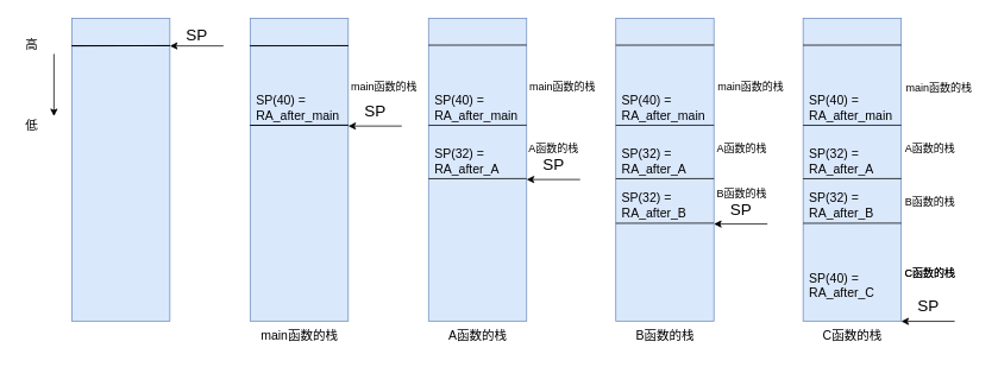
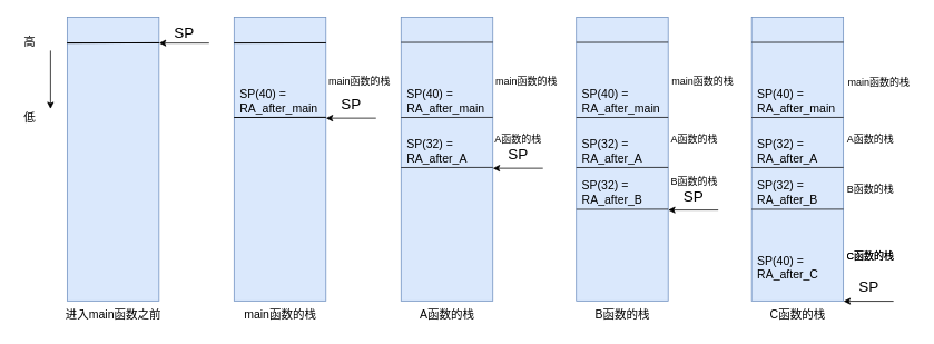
+ <mxCell id="8" value="&lt;font style=&quot;font-size: 14px;&quot;&gt;进入main函数之前&lt;/font&gt;" style="text;html=1;resizable=0;autosize=1;align=center;verticalAlign=middle;points=[];fillColor=none;strokeColor=none;rounded=0;fontSize=18;flipV=1;" vertex="1" parent="1"><mxGeometry x="70" y="360" width="130" height="30" as="geometry" /></mxCell>
